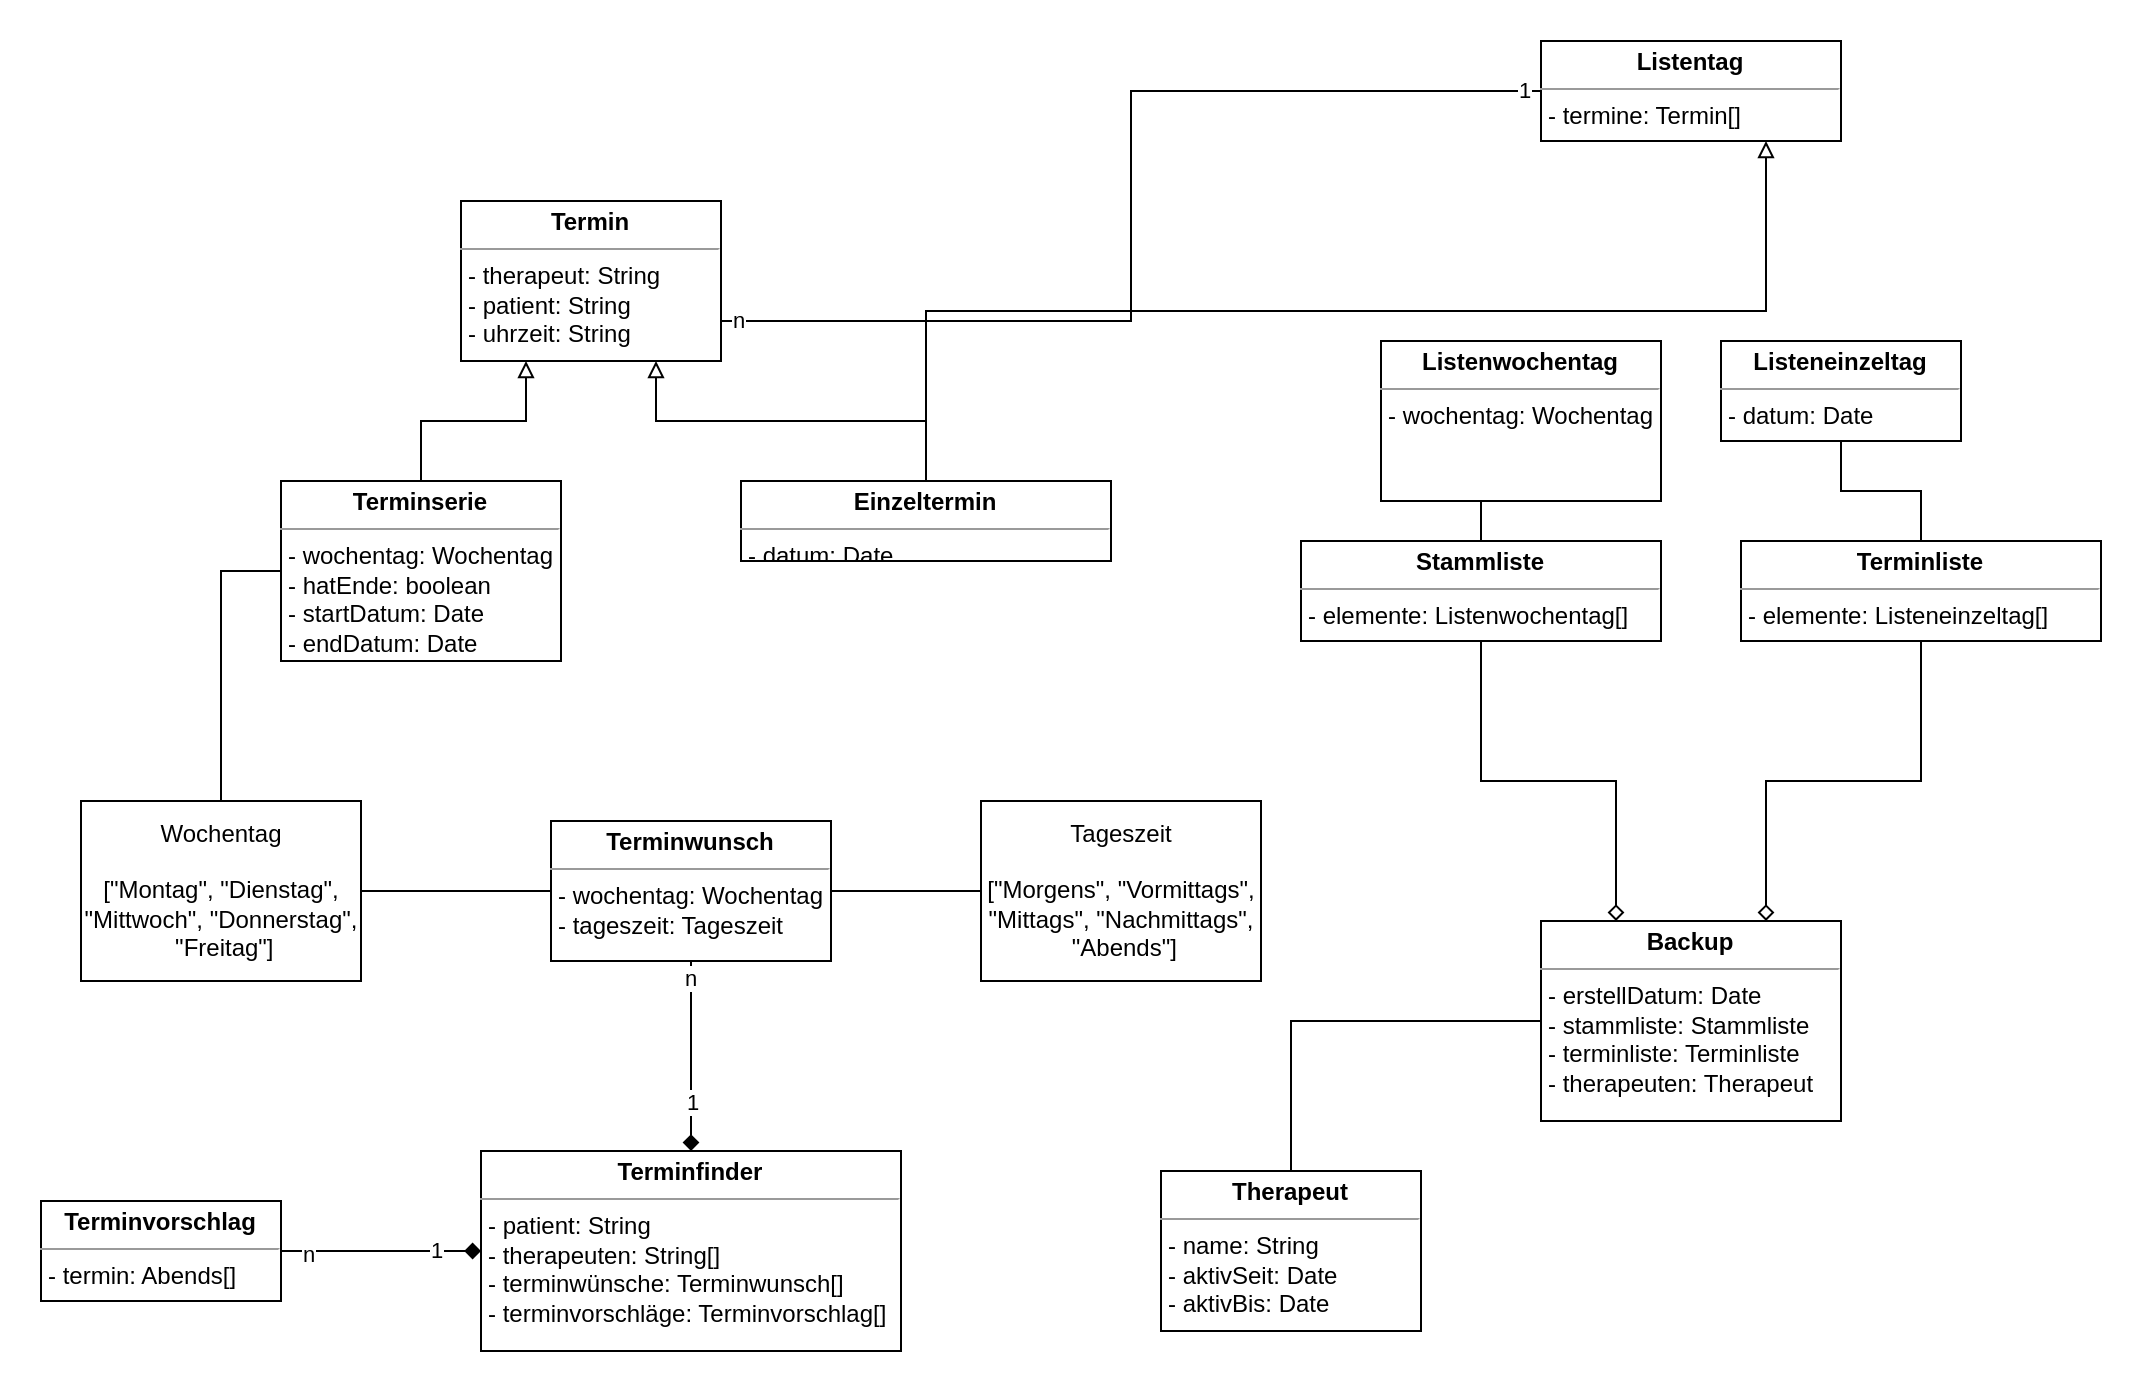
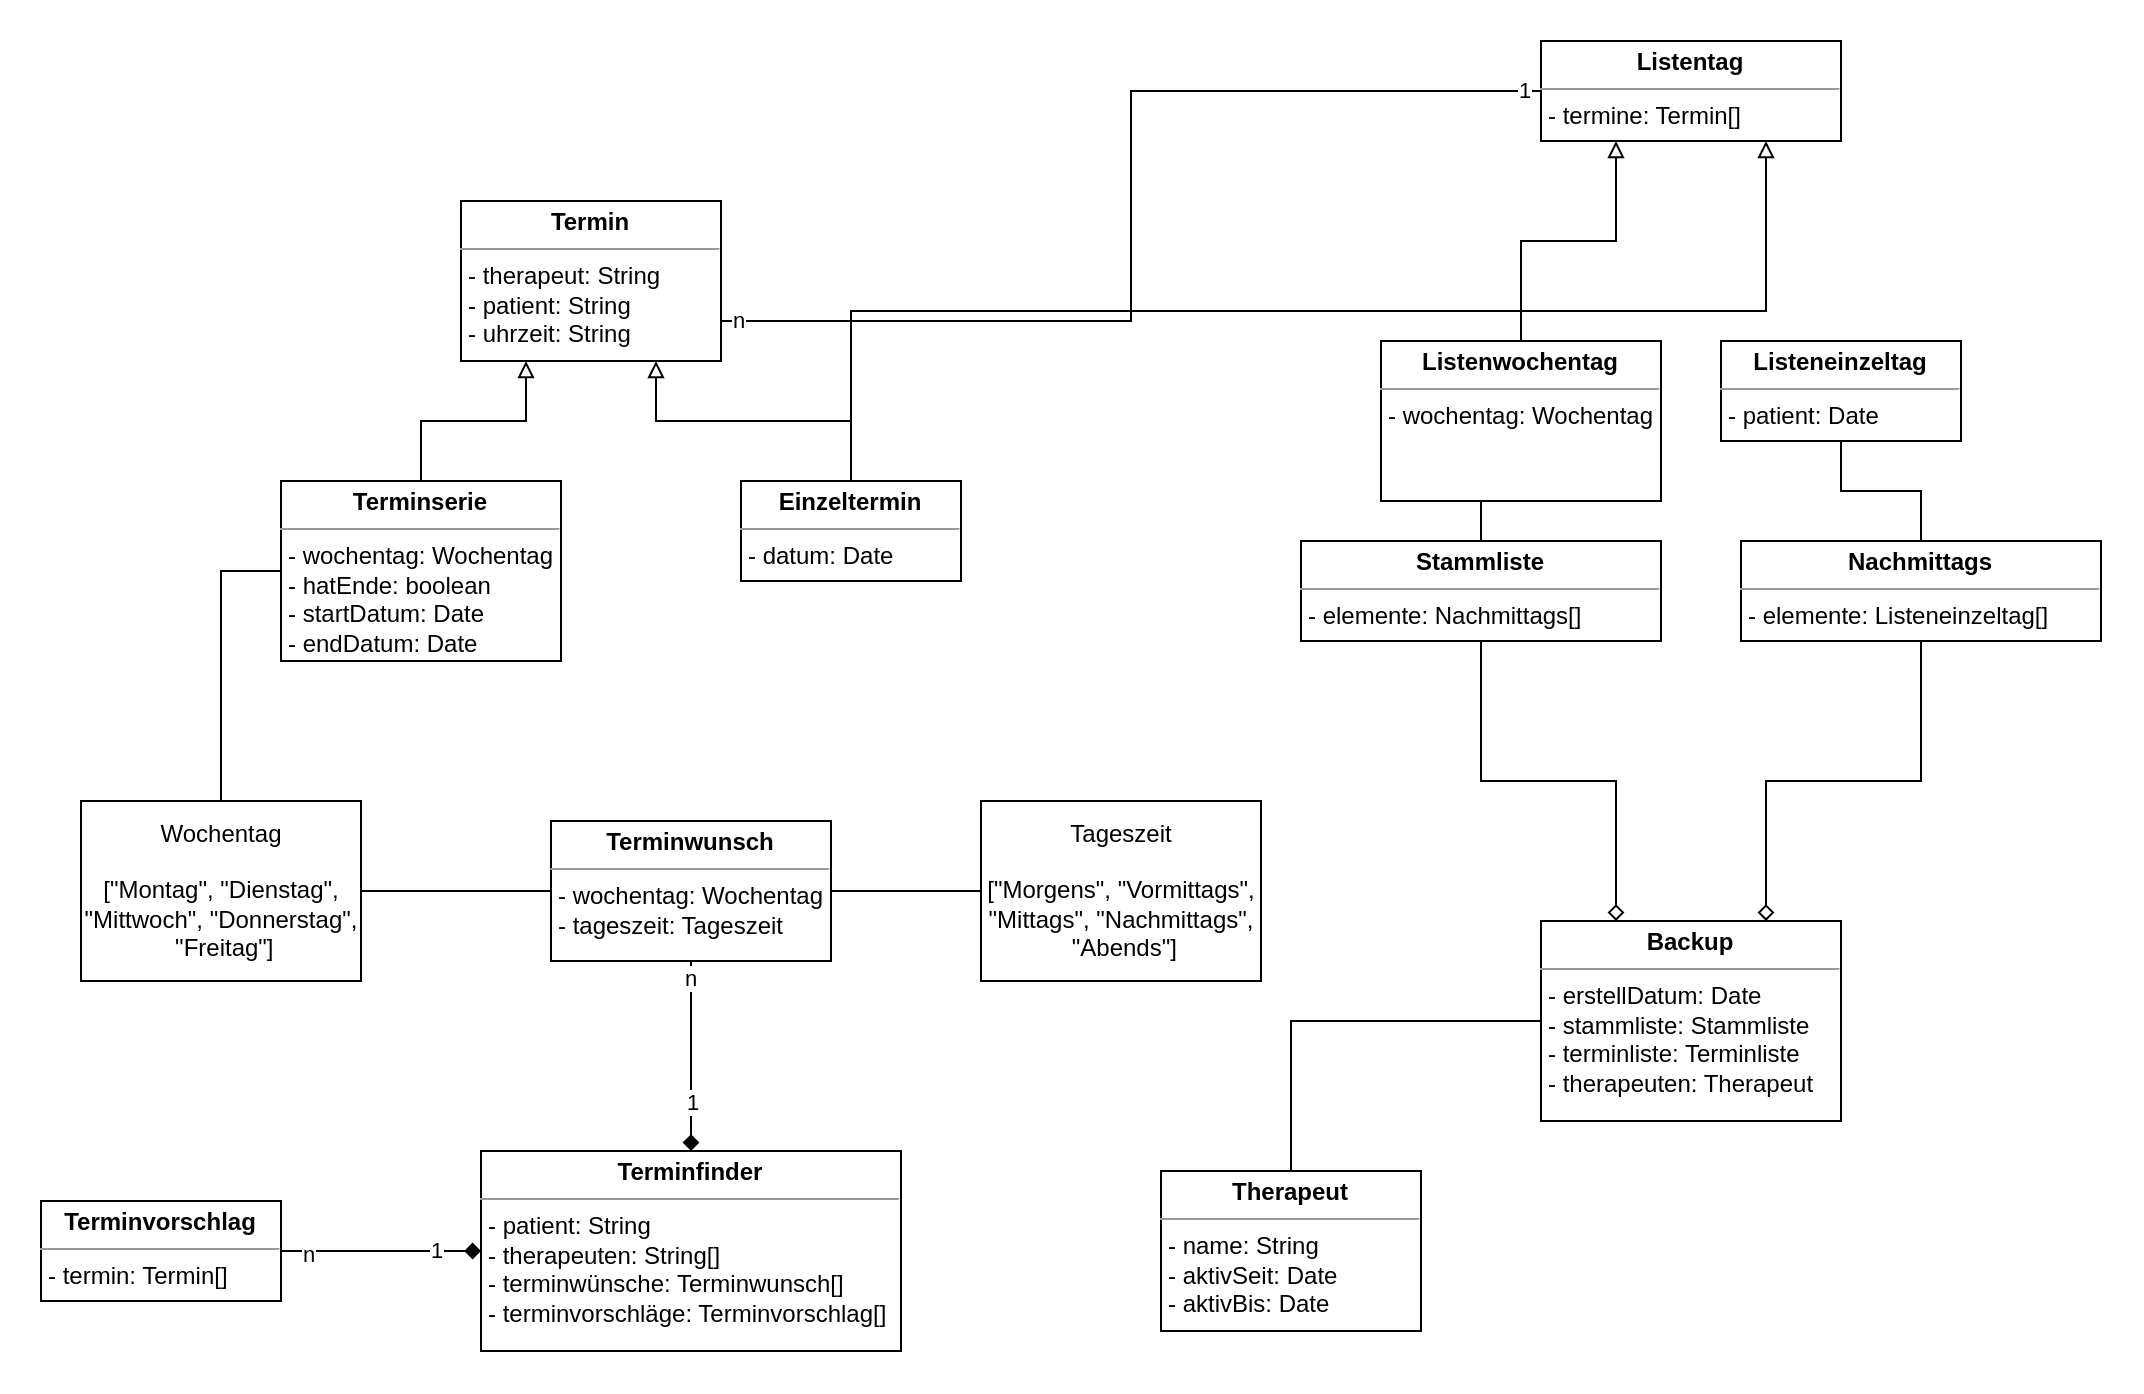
+ <mxCell id="26" style="edgeStyle=orthogonalEdgeStyle;rounded=0;orthogonalLoop=1;jettySize=auto;html=1;exitX=0.25;exitY=1;exitDx=0;exitDy=0;entryX=0.5;entryY=0;entryDx=0;entryDy=0;startArrow=block;startFill=0;endArrow=none;endFill=0;" parent="1" source="27" target="29" edge="1"><mxGeometry relative="1" as="geometry" /></mxCell>
- <mxCell id="30" value="&lt;p style=&quot;margin: 0px ; margin-top: 4px ; text-align: center&quot;&gt;&lt;b&gt;Listeneinzeltag&lt;/b&gt;&lt;/p&gt;&lt;hr size=&quot;1&quot;&gt;&lt;p style=&quot;margin: 0px ; margin-left: 4px&quot;&gt;&lt;span&gt;- datum: Date&lt;/span&gt;&lt;/p&gt;&lt;p style=&quot;margin: 0px ; margin-left: 4px&quot;&gt;&lt;br&gt;&lt;/p&gt;" style="verticalAlign=top;align=left;overflow=fill;fontSize=12;fontFamily=Helvetica;html=1;" parent="1" vertex="1"><mxGeometry x="860" y="170" width="120" height="50" as="geometry" /></mxCell>
+ <mxCell id="30" value="&lt;p style=&quot;margin: 0px ; margin-top: 4px ; text-align: center&quot;&gt;&lt;b&gt;Listeneinzeltag&lt;/b&gt;&lt;/p&gt;&lt;hr size=&quot;1&quot;&gt;&lt;p style=&quot;margin: 0px ; margin-left: 4px&quot;&gt;&lt;span&gt;- patient: Date&lt;/span&gt;&lt;/p&gt;&lt;p style=&quot;margin: 0px ; margin-left: 4px&quot;&gt;&lt;br&gt;&lt;/p&gt;" style="verticalAlign=top;align=left;overflow=fill;fontSize=12;fontFamily=Helvetica;html=1;" parent="1" vertex="1"><mxGeometry x="860" y="170" width="120" height="50" as="geometry" /></mxCell>
- <mxCell id="11" value="&lt;p style=&quot;margin: 0px ; margin-top: 4px ; text-align: center&quot;&gt;&lt;b&gt;Einzeltermin&lt;/b&gt;&lt;/p&gt;&lt;hr size=&quot;1&quot;&gt;&lt;p style=&quot;margin: 0px ; margin-left: 4px&quot;&gt;&lt;span&gt;- datum: Date&lt;/span&gt;&lt;br&gt;&lt;/p&gt;&lt;p style=&quot;margin: 0px ; margin-left: 4px&quot;&gt;&lt;br&gt;&lt;/p&gt;" style="verticalAlign=top;align=left;overflow=fill;fontSize=12;fontFamily=Helvetica;html=1;" parent="1" vertex="1"><mxGeometry x="370" y="240" width="185" height="40" as="geometry" /></mxCell>
+ <mxCell id="11" value="&lt;p style=&quot;margin: 0px ; margin-top: 4px ; text-align: center&quot;&gt;&lt;b&gt;Einzeltermin&lt;/b&gt;&lt;/p&gt;&lt;hr size=&quot;1&quot;&gt;&lt;p style=&quot;margin: 0px ; margin-left: 4px&quot;&gt;&lt;span&gt;- datum: Date&lt;/span&gt;&lt;br&gt;&lt;/p&gt;&lt;p style=&quot;margin: 0px ; margin-left: 4px&quot;&gt;&lt;br&gt;&lt;/p&gt;" style="verticalAlign=top;align=left;overflow=fill;fontSize=12;fontFamily=Helvetica;html=1;" parent="1" vertex="1"><mxGeometry x="370" y="240" width="110" height="50" as="geometry" /></mxCell>
- <mxCell id="32" value="&lt;p style=&quot;margin: 0px ; margin-top: 4px ; text-align: center&quot;&gt;&lt;b&gt;Stammliste&lt;/b&gt;&lt;/p&gt;&lt;hr size=&quot;1&quot;&gt;&lt;p style=&quot;margin: 0px ; margin-left: 4px&quot;&gt;&lt;span&gt;- elemente: Listenwochentag[]&lt;/span&gt;&lt;/p&gt;&lt;p style=&quot;margin: 0px ; margin-left: 4px&quot;&gt;&lt;br&gt;&lt;/p&gt;" style="verticalAlign=top;align=left;overflow=fill;fontSize=12;fontFamily=Helvetica;html=1;" parent="1" vertex="1"><mxGeometry x="650" y="270" width="180" height="50" as="geometry" /></mxCell>
+ <mxCell id="32" value="&lt;p style=&quot;margin: 0px ; margin-top: 4px ; text-align: center&quot;&gt;&lt;b&gt;Stammliste&lt;/b&gt;&lt;/p&gt;&lt;hr size=&quot;1&quot;&gt;&lt;p style=&quot;margin: 0px ; margin-left: 4px&quot;&gt;&lt;span&gt;- elemente: Nachmittags[]&lt;/span&gt;&lt;/p&gt;&lt;p style=&quot;margin: 0px ; margin-left: 4px&quot;&gt;&lt;br&gt;&lt;/p&gt;" style="verticalAlign=top;align=left;overflow=fill;fontSize=12;fontFamily=Helvetica;html=1;" parent="1" vertex="1"><mxGeometry x="650" y="270" width="180" height="50" as="geometry" /></mxCell>
- <mxCell id="35" value="&lt;p style=&quot;margin: 0px ; margin-top: 4px ; text-align: center&quot;&gt;&lt;b&gt;Terminliste&lt;/b&gt;&lt;/p&gt;&lt;hr size=&quot;1&quot;&gt;&lt;p style=&quot;margin: 0px ; margin-left: 4px&quot;&gt;&lt;span&gt;- elemente: Listeneinzeltag[]&lt;/span&gt;&lt;/p&gt;&lt;p style=&quot;margin: 0px ; margin-left: 4px&quot;&gt;&lt;br&gt;&lt;/p&gt;" style="verticalAlign=top;align=left;overflow=fill;fontSize=12;fontFamily=Helvetica;html=1;" parent="1" vertex="1"><mxGeometry x="870" y="270" width="180" height="50" as="geometry" /></mxCell>
+ <mxCell id="35" value="&lt;p style=&quot;margin: 0px ; margin-top: 4px ; text-align: center&quot;&gt;&lt;b&gt;Nachmittags&lt;/b&gt;&lt;/p&gt;&lt;hr size=&quot;1&quot;&gt;&lt;p style=&quot;margin: 0px ; margin-left: 4px&quot;&gt;&lt;span&gt;- elemente: Listeneinzeltag[]&lt;/span&gt;&lt;/p&gt;&lt;p style=&quot;margin: 0px ; margin-left: 4px&quot;&gt;&lt;br&gt;&lt;/p&gt;" style="verticalAlign=top;align=left;overflow=fill;fontSize=12;fontFamily=Helvetica;html=1;" parent="1" vertex="1"><mxGeometry x="870" y="270" width="180" height="50" as="geometry" /></mxCell>
- <mxCell id="24" value="&lt;p style=&quot;margin: 0px ; margin-top: 4px ; text-align: center&quot;&gt;&lt;b&gt;Terminvorschlag&lt;/b&gt;&lt;/p&gt;&lt;hr size=&quot;1&quot;&gt;&lt;p style=&quot;margin: 0px ; margin-left: 4px&quot;&gt;&lt;span&gt;- termin: Abends[]&lt;/span&gt;&lt;/p&gt;&lt;p style=&quot;margin: 0px ; margin-left: 4px&quot;&gt;&lt;br&gt;&lt;/p&gt;" style="verticalAlign=top;align=left;overflow=fill;fontSize=12;fontFamily=Helvetica;html=1;" parent="1" vertex="1"><mxGeometry x="20" y="600" width="120" height="50" as="geometry" /></mxCell>
+ <mxCell id="24" value="&lt;p style=&quot;margin: 0px ; margin-top: 4px ; text-align: center&quot;&gt;&lt;b&gt;Terminvorschlag&lt;/b&gt;&lt;/p&gt;&lt;hr size=&quot;1&quot;&gt;&lt;p style=&quot;margin: 0px ; margin-left: 4px&quot;&gt;&lt;span&gt;- termin: Termin[]&lt;/span&gt;&lt;/p&gt;&lt;p style=&quot;margin: 0px ; margin-left: 4px&quot;&gt;&lt;br&gt;&lt;/p&gt;" style="verticalAlign=top;align=left;overflow=fill;fontSize=12;fontFamily=Helvetica;html=1;" parent="1" vertex="1"><mxGeometry x="20" y="600" width="120" height="50" as="geometry" /></mxCell>
